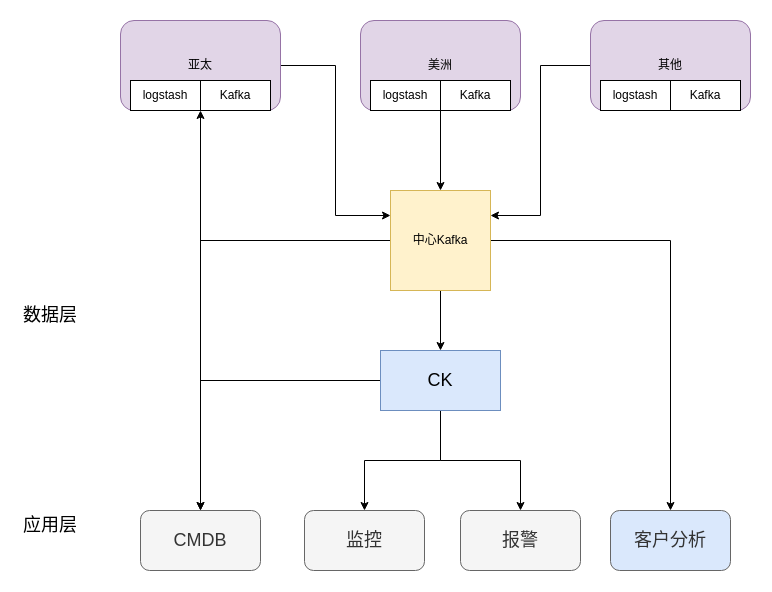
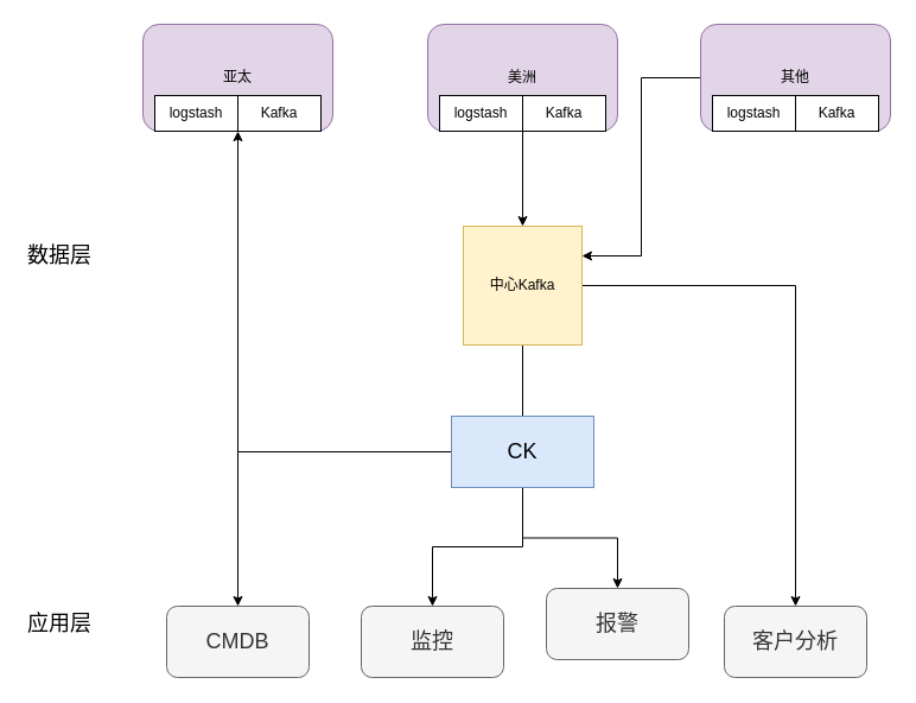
- <mxCell id="2" style="edgeStyle=orthogonalEdgeStyle;rounded=0;orthogonalLoop=1;jettySize=auto;html=1;entryX=0;entryY=0.25;entryDx=0;entryDy=0;fontSize=18;" edge="1" parent="1" source="3" target="18"><mxGeometry relative="1" as="geometry" /></mxCell>
- <mxCell id="16" style="edgeStyle=orthogonalEdgeStyle;rounded=0;orthogonalLoop=1;jettySize=auto;html=1;entryX=0.5;entryY=0;entryDx=0;entryDy=0;fontSize=18;" edge="1" parent="1" source="18" target="25"><mxGeometry relative="1" as="geometry" /></mxCell>
- <mxCell id="14" value="&lt;font style=&quot;font-size: 18px;&quot;&gt;数据层&lt;/font&gt;" style="text;html=1;strokeColor=none;fillColor=none;align=center;verticalAlign=middle;whiteSpace=wrap;rounded=0;" vertex="1" parent="1"><mxGeometry x="20" y="300" width="60" height="30" as="geometry" /></mxCell>
+ <mxCell id="14" value="&lt;font style=&quot;font-size: 18px;&quot;&gt;数据层&lt;/font&gt;" style="text;html=1;strokeColor=none;fillColor=none;align=center;verticalAlign=middle;whiteSpace=wrap;rounded=0;" vertex="1" parent="1"><mxGeometry x="20" y="200" width="60" height="30" as="geometry" /></mxCell>
- <mxCell id="15" style="edgeStyle=orthogonalEdgeStyle;rounded=0;orthogonalLoop=1;jettySize=auto;html=1;entryX=0.5;entryY=0;entryDx=0;entryDy=0;fontSize=18;" edge="1" parent="1" source="18" target="23"><mxGeometry relative="1" as="geometry" /></mxCell>
+ <mxCell id="15" style="edgeStyle=orthogonalEdgeStyle;rounded=0;orthogonalLoop=1;jettySize=auto;html=1;entryX=0.5;entryY=0;entryDx=0;entryDy=0;fontSize=18;endArrow=none;" edge="1" parent="1" source="18" target="23"><mxGeometry relative="1" as="geometry" /></mxCell>
- <mxCell id="27" value="报警" style="rounded=1;whiteSpace=wrap;html=1;fontSize=18;fillColor=#f5f5f5;fontColor=#333333;strokeColor=#666666;" vertex="1" parent="1"><mxGeometry x="460" y="510" width="120" height="60" as="geometry" /></mxCell>
+ <mxCell id="27" value="报警" style="rounded=1;whiteSpace=wrap;html=1;fontSize=18;fillColor=#f5f5f5;fontColor=#333333;strokeColor=#666666;" vertex="1" parent="1"><mxGeometry x="460" y="495" width="120" height="60" as="geometry" /></mxCell>
- <mxCell id="28" value="客户分析" style="rounded=1;whiteSpace=wrap;html=1;fontSize=18;fillColor=#dae8fc;fontColor=#333333;strokeColor=#666666;" vertex="1" parent="1"><mxGeometry x="610" y="510" width="120" height="60" as="geometry" /></mxCell>
+ <mxCell id="28" value="客户分析" style="rounded=1;whiteSpace=wrap;html=1;fontSize=18;fillColor=#f5f5f5;fontColor=#333333;strokeColor=#666666;" vertex="1" parent="1"><mxGeometry x="610" y="510" width="120" height="60" as="geometry" /></mxCell>
